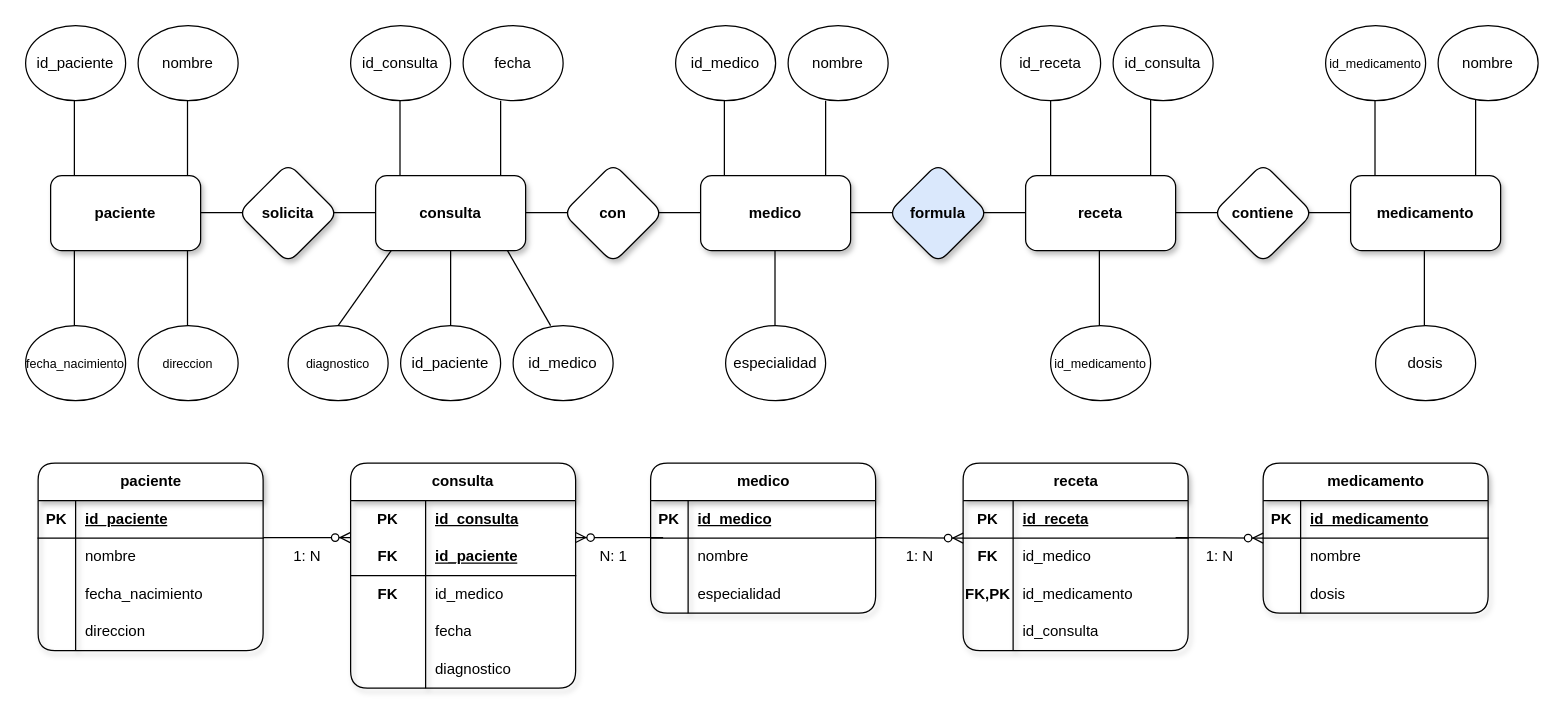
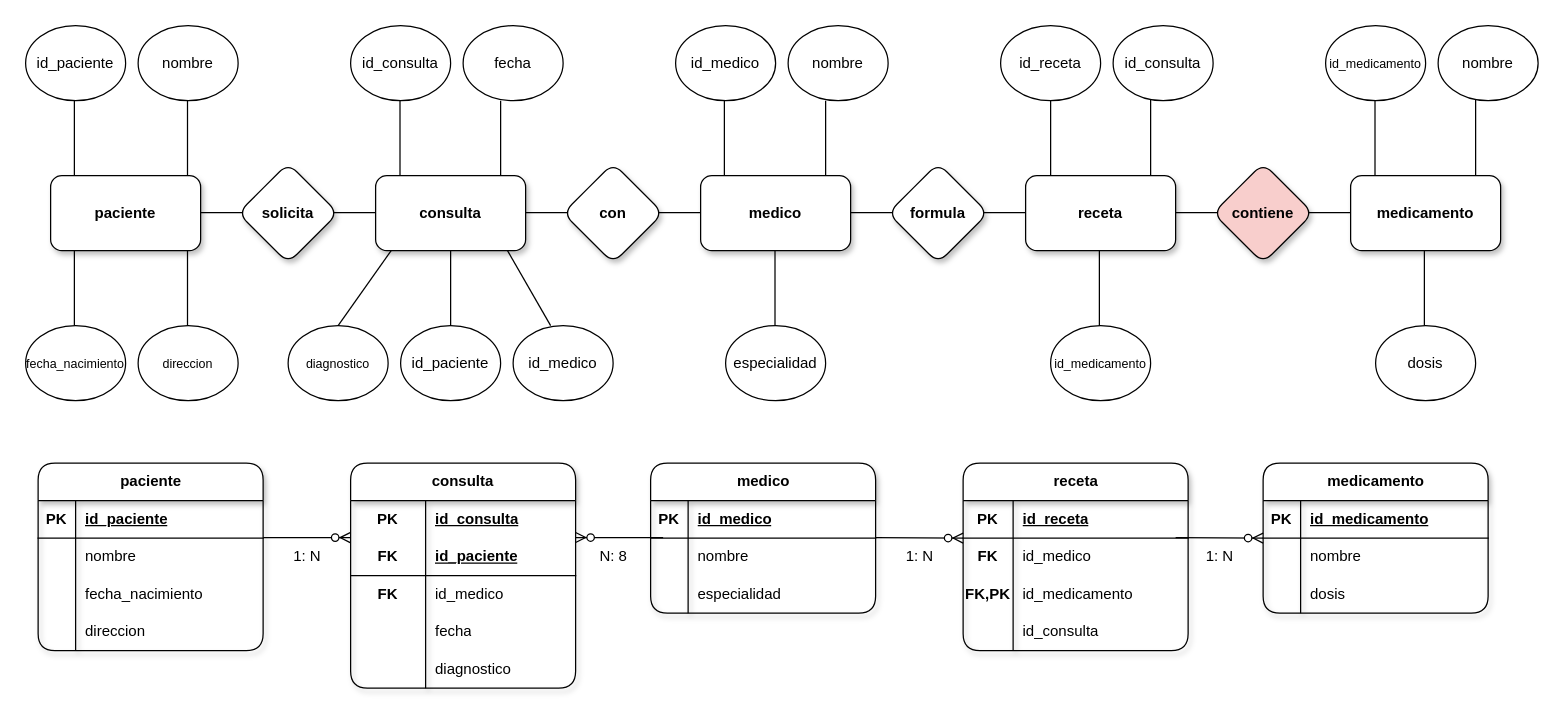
- <mxCell id="34" value="&lt;b&gt;formula&lt;/b&gt;" style="rhombus;whiteSpace=wrap;html=1;rounded=1;shadow=1;fillColor=#dae8fc;" vertex="1" parent="1"><mxGeometry x="710" y="130" width="80" height="80" as="geometry" /></mxCell>
+ <mxCell id="34" value="&lt;b&gt;formula&lt;/b&gt;" style="rhombus;whiteSpace=wrap;html=1;rounded=1;shadow=1;" vertex="1" parent="1"><mxGeometry x="710" y="130" width="80" height="80" as="geometry" /></mxCell>
- <mxCell id="35" value="&lt;b&gt;contiene&lt;/b&gt;" style="rhombus;whiteSpace=wrap;html=1;rounded=1;shadow=1;" vertex="1" parent="1"><mxGeometry x="970" y="130" width="80" height="80" as="geometry" /></mxCell>
+ <mxCell id="35" value="&lt;b&gt;contiene&lt;/b&gt;" style="rhombus;whiteSpace=wrap;html=1;rounded=1;shadow=1;fillColor=#f8cecc;" vertex="1" parent="1"><mxGeometry x="970" y="130" width="80" height="80" as="geometry" /></mxCell>
- <mxCell id="122" value="N: 1" style="text;html=1;align=center;verticalAlign=middle;resizable=0;points=[];autosize=1;strokeColor=none;fillColor=none;" vertex="1" parent="1"><mxGeometry x="465" y="430" width="50" height="30" as="geometry" /></mxCell>
+ <mxCell id="122" value="N: 8" style="text;html=1;align=center;verticalAlign=middle;resizable=0;points=[];autosize=1;strokeColor=none;fillColor=none;" vertex="1" parent="1"><mxGeometry x="465" y="430" width="50" height="30" as="geometry" /></mxCell>
